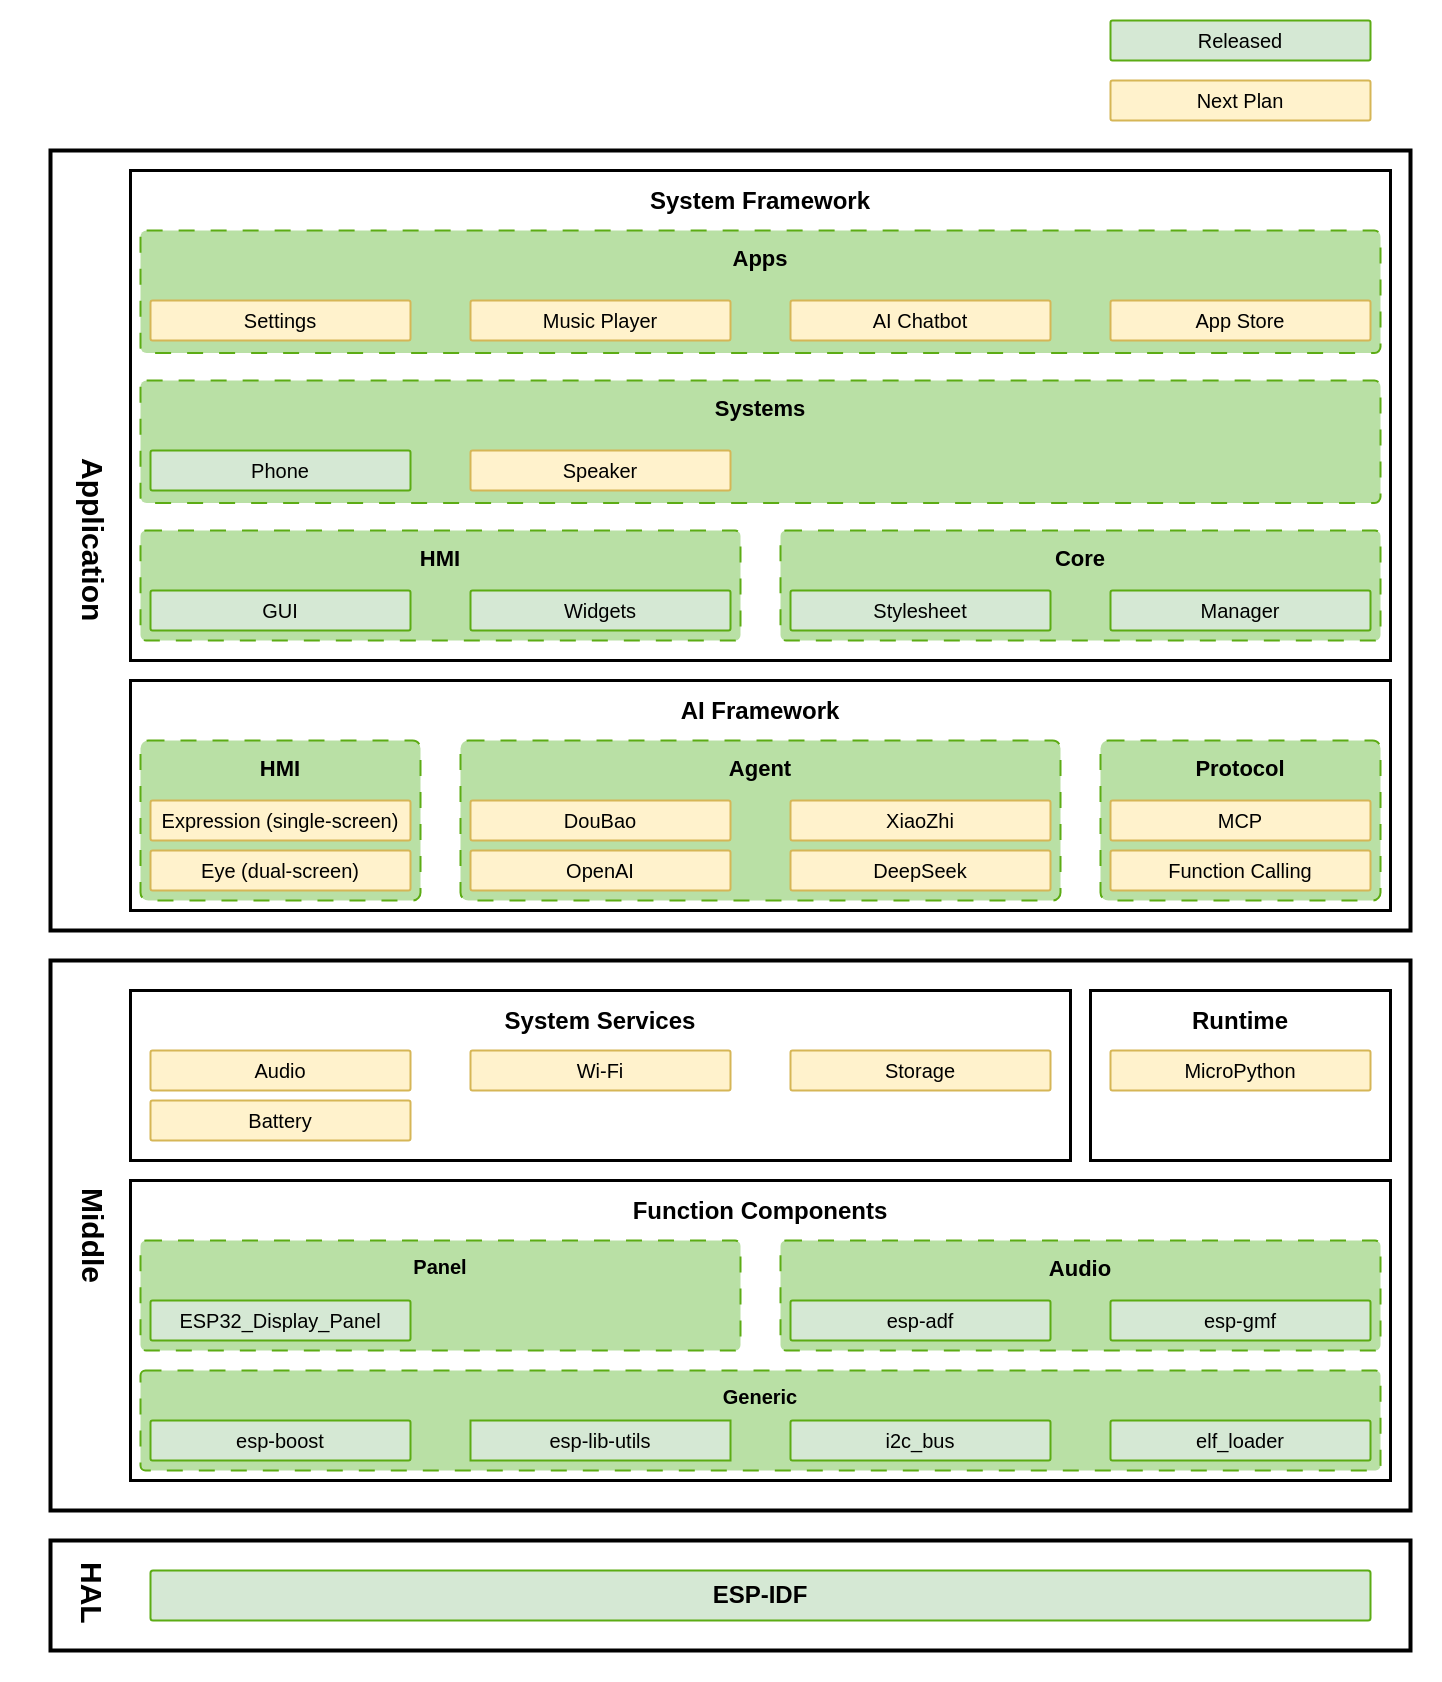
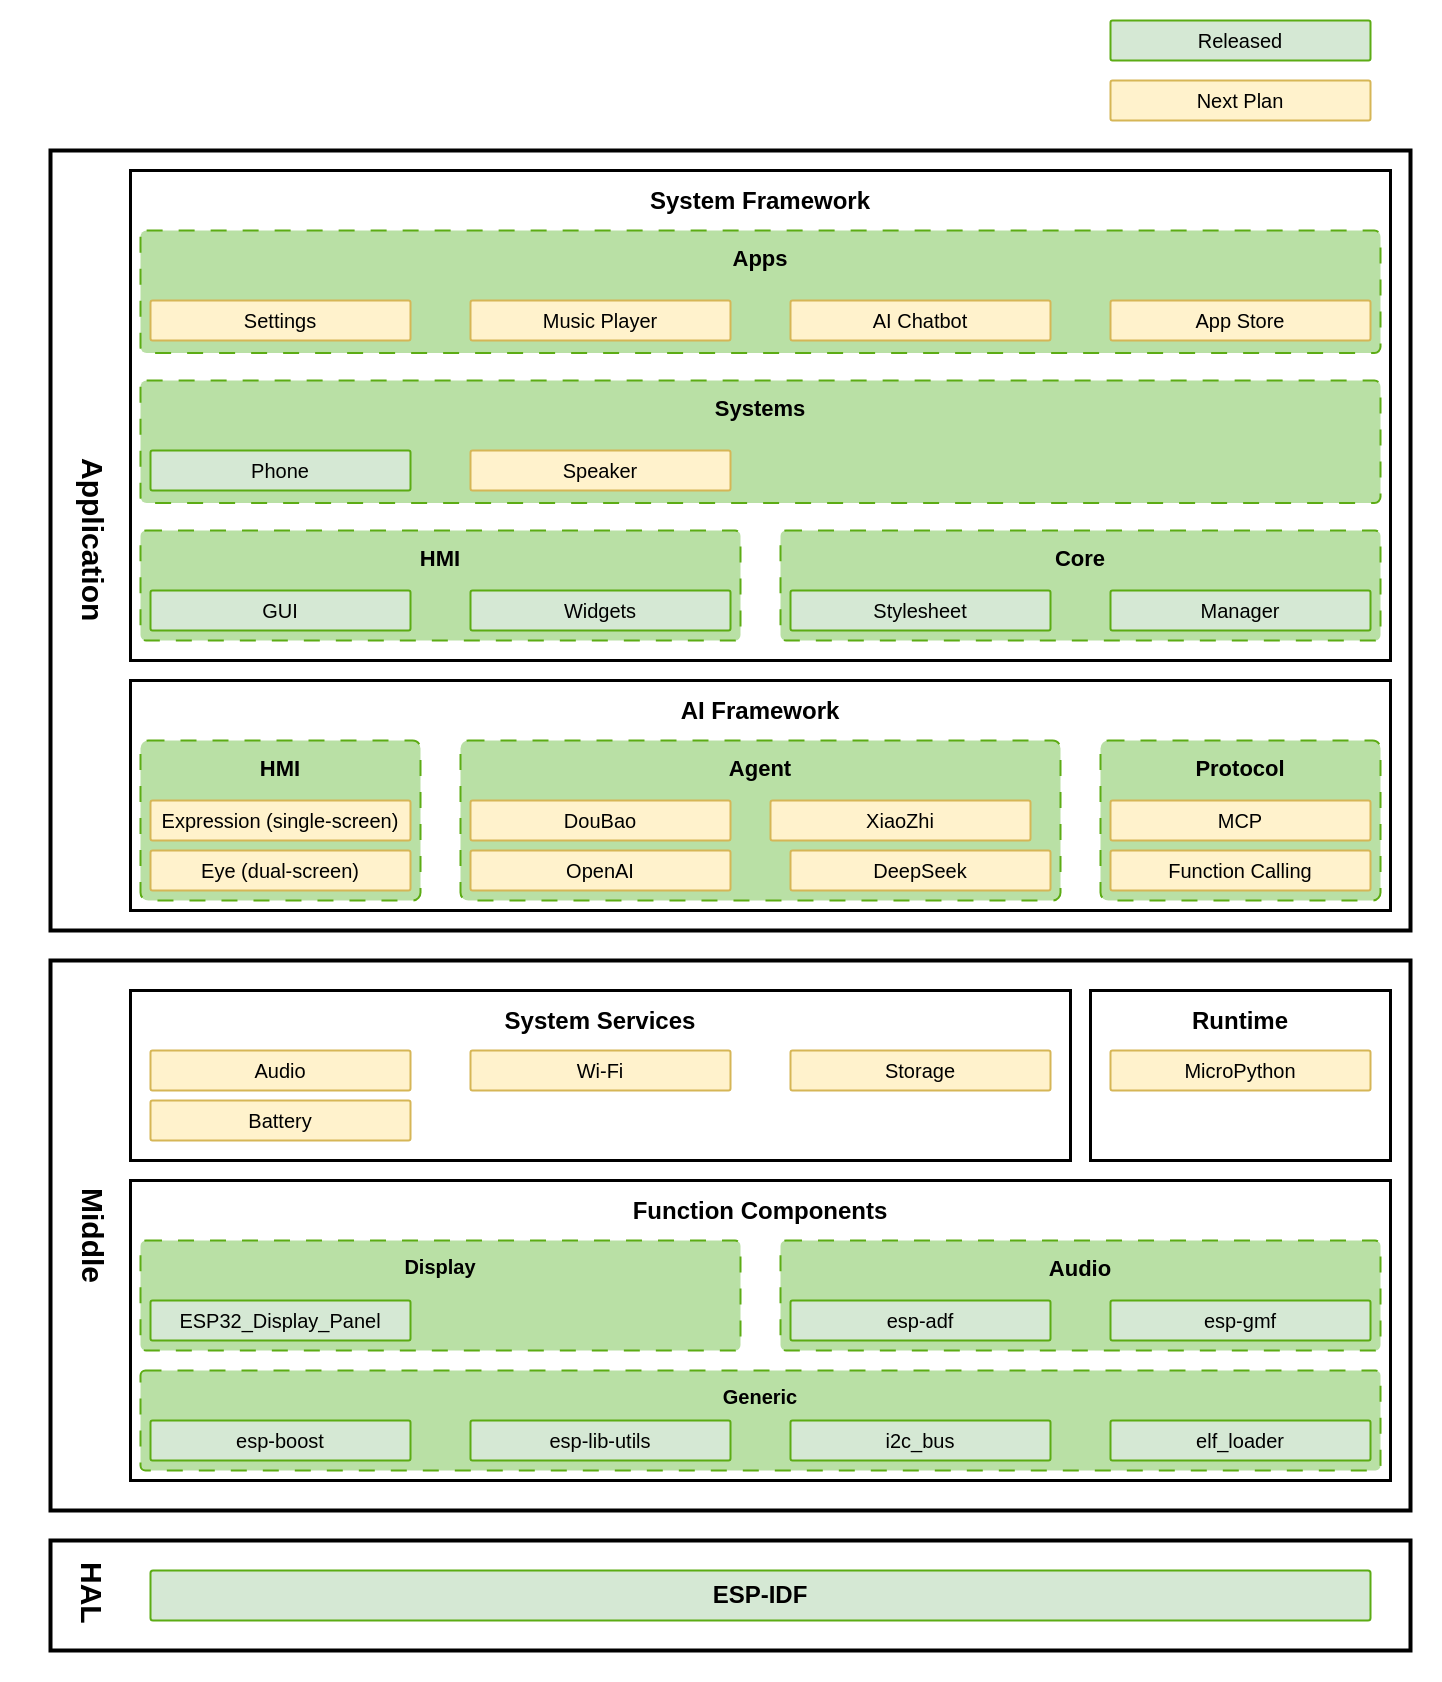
- <mxCell id="10" value="&lt;span style=&quot;border-color: var(--border-color);&quot;&gt;&lt;font style=&quot;font-size: 20px;&quot;&gt;XiaoZhi&lt;/font&gt;&lt;/span&gt;" style="rounded=1;whiteSpace=wrap;html=1;verticalAlign=middle;fillColor=#fff2cc;strokeColor=#d6b656;fontSize=14;arcSize=5;strokeWidth=2;movable=1;resizable=1;rotatable=1;deletable=1;editable=1;connectable=1;" parent="1" vertex="1"><mxGeometry x="790" y="800" width="260" height="40" as="geometry" /></mxCell>
+ <mxCell id="10" value="&lt;span style=&quot;border-color: var(--border-color);&quot;&gt;&lt;font style=&quot;font-size: 20px;&quot;&gt;XiaoZhi&lt;/font&gt;&lt;/span&gt;" style="rounded=1;whiteSpace=wrap;html=1;verticalAlign=middle;fillColor=#fff2cc;strokeColor=#d6b656;fontSize=14;arcSize=5;strokeWidth=2;movable=1;resizable=1;rotatable=1;deletable=1;editable=1;connectable=1;" parent="1" vertex="1"><mxGeometry x="770" y="800" width="260" height="40" as="geometry" /></mxCell>
- <mxCell id="34" value="&lt;b style=&quot;&quot;&gt;&lt;font style=&quot;font-size: 20px; line-height: 200%;&quot;&gt;Panel&lt;/font&gt;&lt;/b&gt;" style="rounded=1;whiteSpace=wrap;html=1;verticalAlign=top;fillColor=#B9E0A5;strokeColor=#5CAC14;fontColor=#000000;fontSize=14;gradientColor=none;arcSize=5;strokeWidth=2;movable=1;resizable=1;rotatable=1;deletable=1;editable=1;connectable=1;dashed=1;dashPattern=8 8;" parent="1" vertex="1"><mxGeometry x="140" y="1240" width="600" height="110" as="geometry" /></mxCell>
+ <mxCell id="34" value="&lt;b style=&quot;&quot;&gt;&lt;font style=&quot;font-size: 20px; line-height: 200%;&quot;&gt;Display&lt;/font&gt;&lt;/b&gt;" style="rounded=1;whiteSpace=wrap;html=1;verticalAlign=top;fillColor=#B9E0A5;strokeColor=#5CAC14;fontColor=#000000;fontSize=14;gradientColor=none;arcSize=5;strokeWidth=2;movable=1;resizable=1;rotatable=1;deletable=1;editable=1;connectable=1;dashed=1;dashPattern=8 8;" parent="1" vertex="1"><mxGeometry x="140" y="1240" width="600" height="110" as="geometry" /></mxCell>
- <mxCell id="42" value="&lt;span style=&quot;border-color: var(--border-color);&quot;&gt;&lt;font style=&quot;font-size: 20px;&quot;&gt;esp-lib-utils&lt;/font&gt;&lt;/span&gt;" style="whiteSpace=wrap;html=1;verticalAlign=middle;fillColor=#D5E8D4;strokeColor=#5CAC14;fontColor=#000000;fontSize=14;gradientColor=none;arcSize=5;strokeWidth=2;movable=1;resizable=1;rotatable=1;deletable=1;editable=1;connectable=1;flipH=1;rounded=0;" parent="1" vertex="1"><mxGeometry x="470" y="1420" width="260" height="40" as="geometry" /></mxCell>
+ <mxCell id="42" value="&lt;span style=&quot;border-color: var(--border-color);&quot;&gt;&lt;font style=&quot;font-size: 20px;&quot;&gt;esp-lib-utils&lt;/font&gt;&lt;/span&gt;" style="rounded=1;whiteSpace=wrap;html=1;verticalAlign=middle;fillColor=#D5E8D4;strokeColor=#5CAC14;fontColor=#000000;fontSize=14;gradientColor=none;arcSize=5;strokeWidth=2;movable=1;resizable=1;rotatable=1;deletable=1;editable=1;connectable=1;flipH=1;" parent="1" vertex="1"><mxGeometry x="470" y="1420" width="260" height="40" as="geometry" /></mxCell>
